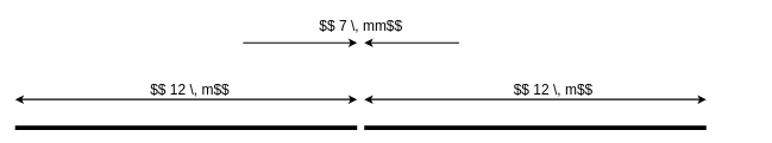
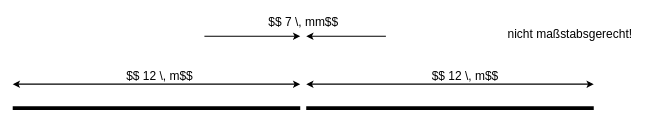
+ <mxCell id="11" value="nicht maßstabsgerecht!" style="text;html=1;resizable=0;autosize=1;align=center;verticalAlign=middle;points=[];fillColor=none;strokeColor=none;rounded=0;fontSize=20;" vertex="1" parent="1"><mxGeometry x="840" y="40" width="220" height="30" as="geometry" /></mxCell>
